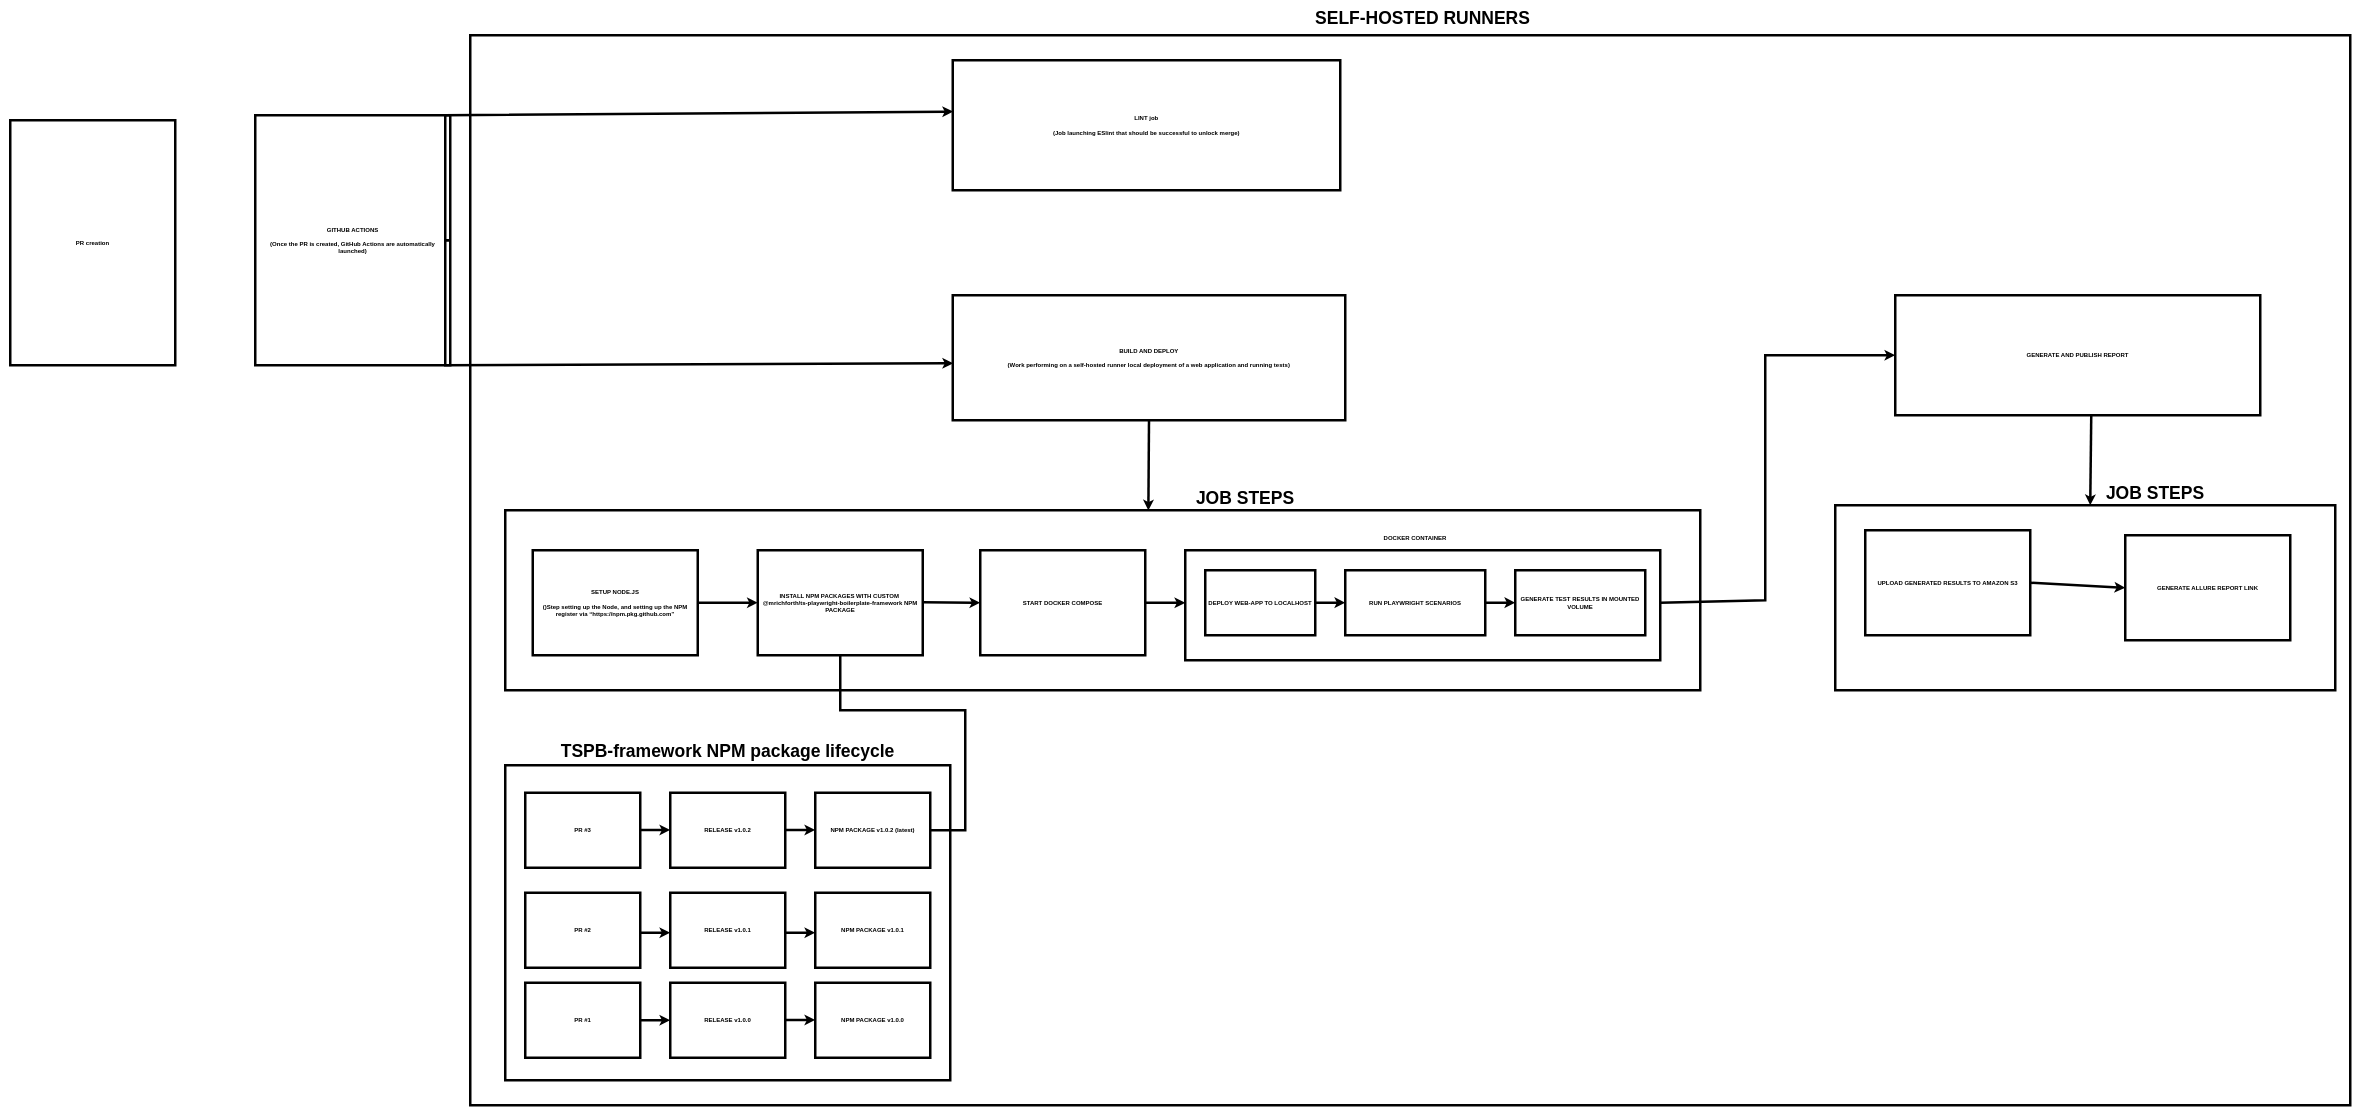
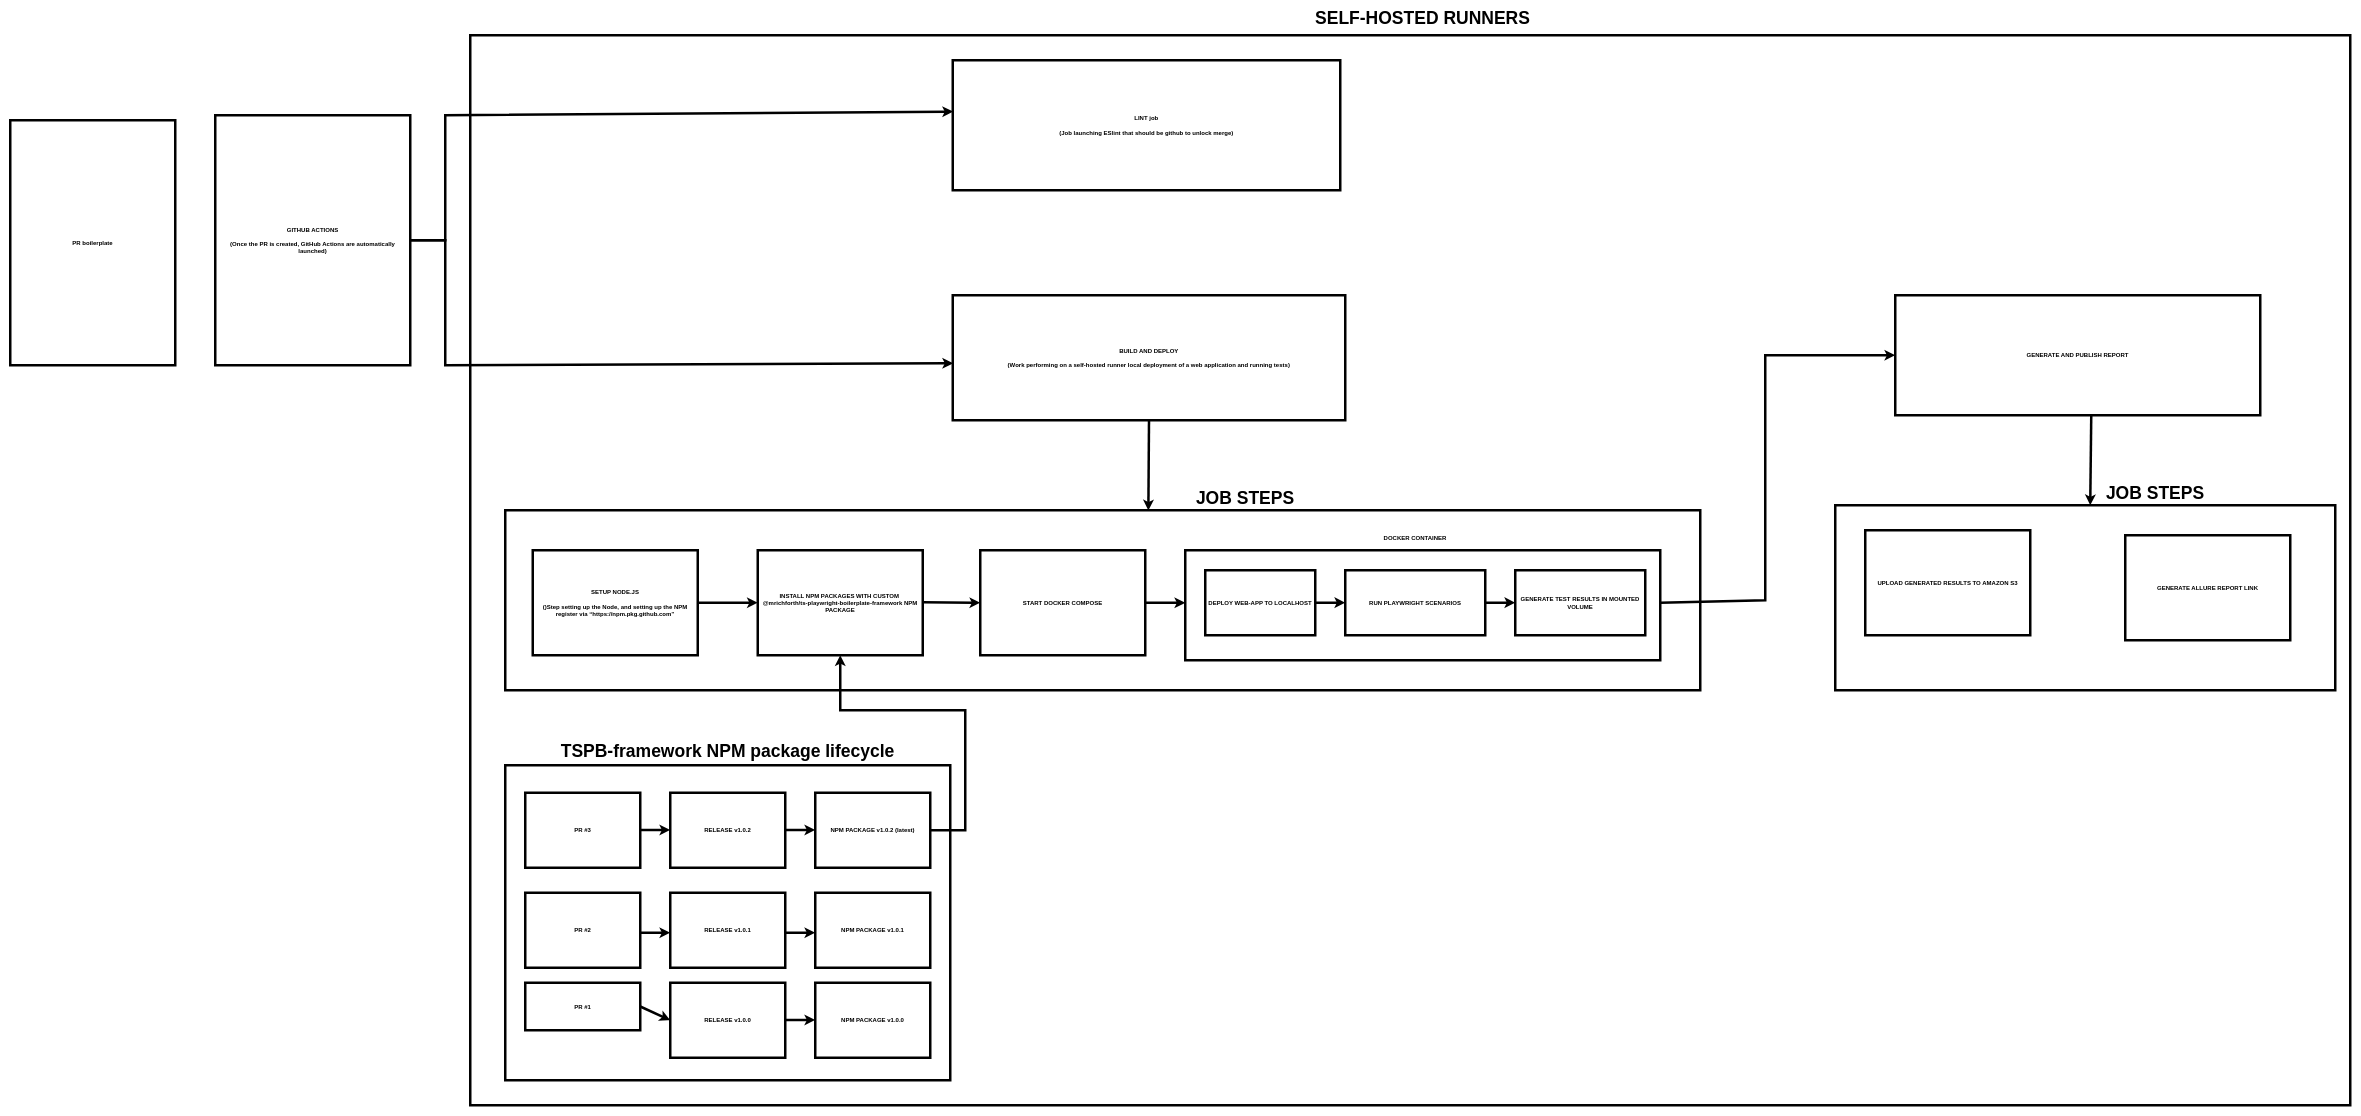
- <mxCell id="8" value="&lt;span&gt;LINT job&lt;/span&gt;&lt;div&gt;&lt;span&gt;&lt;br&gt;&lt;/span&gt;&lt;/div&gt;&lt;div&gt;&lt;span&gt;(&lt;/span&gt;&lt;span style=&quot;background-color: transparent;&quot;&gt;&lt;span&gt;Job launching ESlint that should be successful to unlock merge&lt;/span&gt;&lt;/span&gt;&lt;span style=&quot;background-color: transparent; color: light-dark(rgb(0, 0, 0), rgb(255, 255, 255));&quot;&gt;)&lt;/span&gt;&lt;/div&gt;" style="rounded=0;whiteSpace=wrap;html=1;fontStyle=1;strokeWidth=5;" vertex="1" parent="1"><mxGeometry x="1905" y="120" width="775" height="260" as="geometry" /></mxCell>
+ <mxCell id="8" value="&lt;span&gt;LINT job&lt;/span&gt;&lt;div&gt;&lt;span&gt;&lt;br&gt;&lt;/span&gt;&lt;/div&gt;&lt;div&gt;&lt;span&gt;(&lt;/span&gt;&lt;span style=&quot;background-color: transparent;&quot;&gt;&lt;span&gt;Job launching ESlint that should be github to unlock merge&lt;/span&gt;&lt;/span&gt;&lt;span style=&quot;background-color: transparent; color: light-dark(rgb(0, 0, 0), rgb(255, 255, 255));&quot;&gt;)&lt;/span&gt;&lt;/div&gt;" style="rounded=0;whiteSpace=wrap;html=1;fontStyle=1;strokeWidth=5;" vertex="1" parent="1"><mxGeometry x="1905" y="120" width="775" height="260" as="geometry" /></mxCell>
- <mxCell id="14" value="&lt;span&gt;GITHUB ACTIONS&lt;/span&gt;&lt;div&gt;&lt;span&gt;&lt;br&gt;&lt;/span&gt;&lt;div&gt;&lt;span&gt;(Once the PR is created, GitHub Actions are automatically launched)&lt;/span&gt;&lt;/div&gt;&lt;/div&gt;" style="rounded=0;whiteSpace=wrap;html=1;fontStyle=1;strokeWidth=5;" vertex="1" parent="1"><mxGeometry x="510" y="230" width="390" height="500" as="geometry" /></mxCell>
+ <mxCell id="14" value="&lt;span&gt;GITHUB ACTIONS&lt;/span&gt;&lt;div&gt;&lt;span&gt;&lt;br&gt;&lt;/span&gt;&lt;div&gt;&lt;span&gt;(Once the PR is created, GitHub Actions are automatically launched)&lt;/span&gt;&lt;/div&gt;&lt;/div&gt;" style="rounded=0;whiteSpace=wrap;html=1;fontStyle=1;strokeWidth=5;" vertex="1" parent="1"><mxGeometry x="430" y="230" width="390" height="500" as="geometry" /></mxCell>
- <mxCell id="7" value="&lt;span&gt;PR creation&lt;/span&gt;" style="rounded=0;whiteSpace=wrap;html=1;fontStyle=1;strokeWidth=5;" vertex="1" parent="1"><mxGeometry x="20" width="330" height="490" as="geometry" y="240" /></mxCell>
+ <mxCell id="7" value="&lt;span&gt;PR boilerplate&lt;/span&gt;" style="rounded=0;whiteSpace=wrap;html=1;fontStyle=1;strokeWidth=5;" vertex="1" parent="1"><mxGeometry x="20" width="330" height="490" as="geometry" y="240" /></mxCell>
- <mxCell id="42" value="" style="endArrow=classic;html=1;rounded=0;exitX=1;exitY=0.5;exitDx=0;exitDy=0;entryX=0;entryY=0.5;entryDx=0;entryDy=0;fontStyle=1;strokeWidth=5;" edge="1" parent="1" source="10" target="28"><mxGeometry width="50" height="50" relative="1" as="geometry"><mxPoint x="4020" y="1125" as="sourcePoint" /><mxPoint x="4070" y="1075" as="targetPoint" /></mxGeometry></mxCell>
- <mxCell id="51" value="" style="endArrow=none;html=1;rounded=0;exitX=1;exitY=0.5;exitDx=0;exitDy=0;entryX=0.5;entryY=1;entryDx=0;entryDy=0;strokeWidth=5;" edge="1" parent="1" source="27" target="17"><mxGeometry width="50" height="50" relative="1" as="geometry"><mxPoint x="2100" y="1875" as="sourcePoint" /><mxPoint x="1670" y="1400" as="targetPoint" /><Array as="points"><mxPoint x="1930" y="1660" /><mxPoint x="1930" y="1420" /><mxPoint x="1680" y="1420" /></Array></mxGeometry></mxCell>
+ <mxCell id="51" value="" style="endArrow=classic;html=1;rounded=0;exitX=1;exitY=0.5;exitDx=0;exitDy=0;entryX=0.5;entryY=1;entryDx=0;entryDy=0;strokeWidth=5;" edge="1" parent="1" source="27" target="17"><mxGeometry width="50" height="50" relative="1" as="geometry"><mxPoint x="2100" y="1875" as="sourcePoint" /><mxPoint x="1670" y="1400" as="targetPoint" /><Array as="points"><mxPoint x="1930" y="1660" /><mxPoint x="1930" y="1420" /><mxPoint x="1680" y="1420" /></Array></mxGeometry></mxCell>
- <mxCell id="19" value="&lt;span&gt;PR #1&lt;/span&gt;" style="rounded=0;whiteSpace=wrap;html=1;fontStyle=1;strokeWidth=5;" vertex="1" parent="1"><mxGeometry x="1050" y="1965" width="230" height="150" as="geometry" /></mxCell>
+ <mxCell id="19" value="&lt;span&gt;PR #1&lt;/span&gt;" style="rounded=0;whiteSpace=wrap;html=1;fontStyle=1;strokeWidth=5;" vertex="1" parent="1"><mxGeometry x="1050" y="1965" width="230" height="95" as="geometry" /></mxCell>
